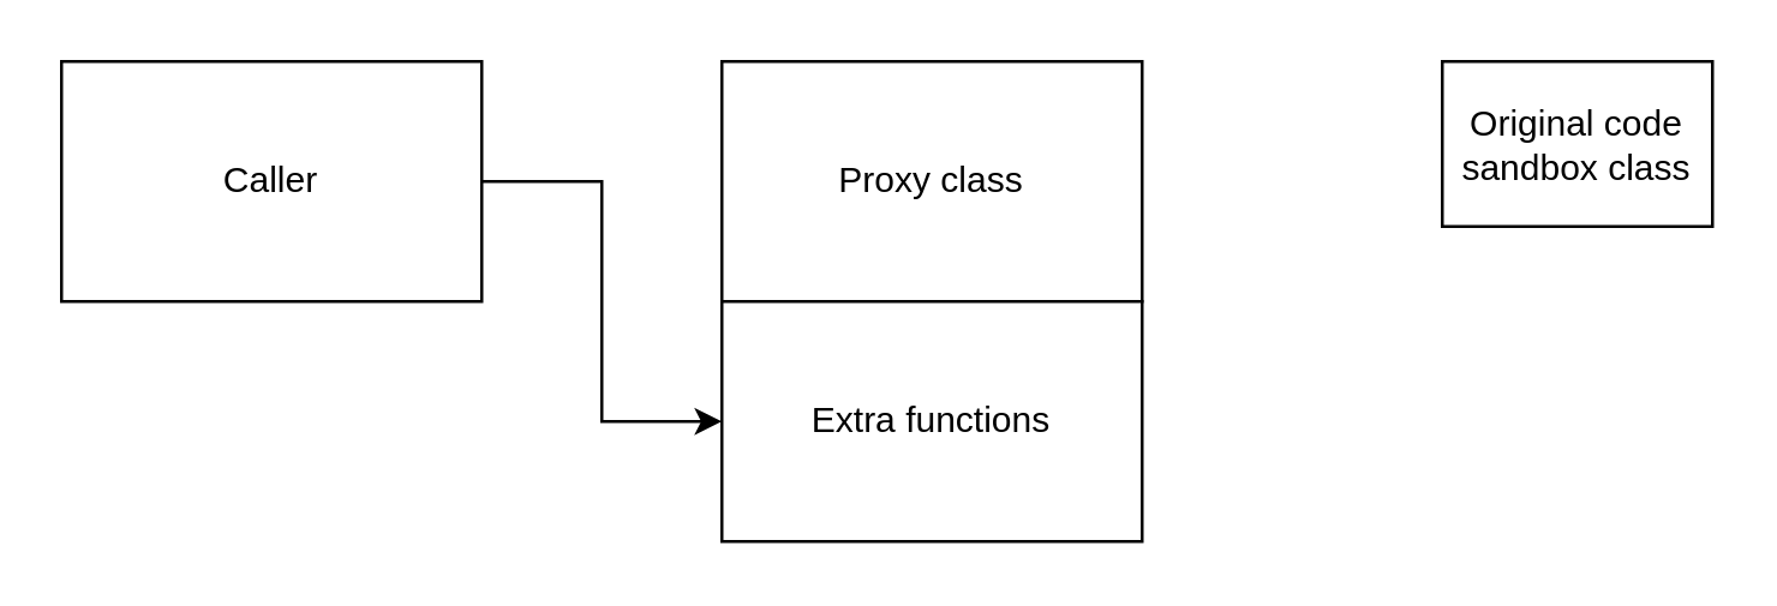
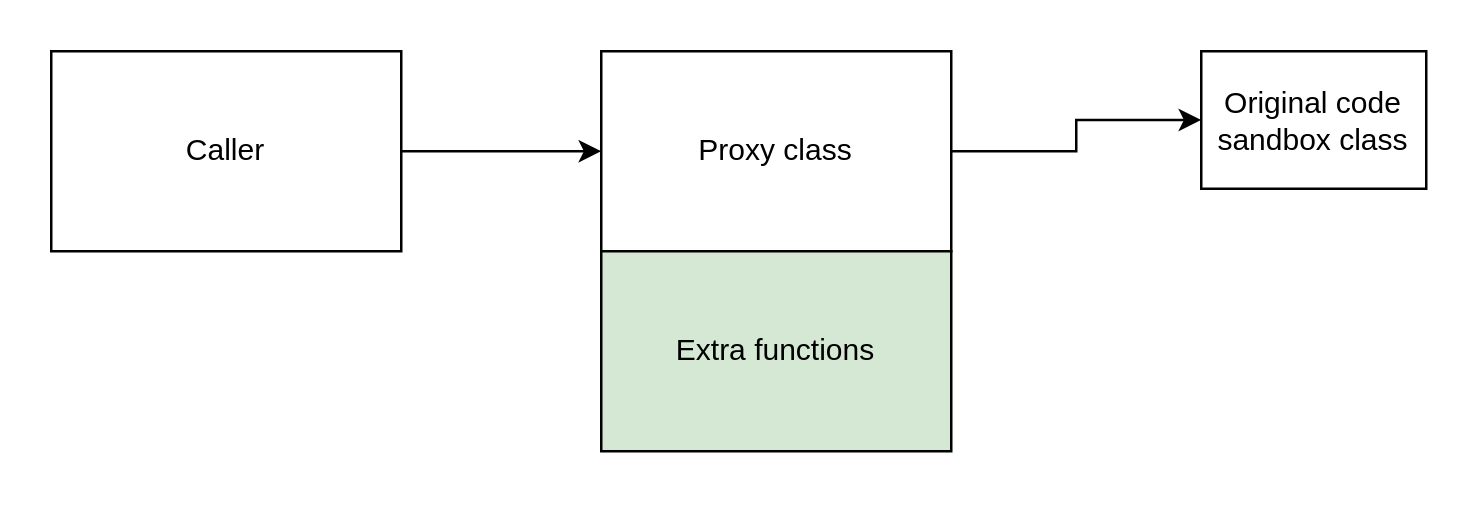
+ <mxCell id="5" style="edgeStyle=orthogonalEdgeStyle;rounded=0;orthogonalLoop=1;jettySize=auto;html=1;" edge="1" parent="1" source="6" target="4"><mxGeometry relative="1" as="geometry" /></mxCell>
- <mxCell id="2" style="edgeStyle=orthogonalEdgeStyle;rounded=0;orthogonalLoop=1;jettySize=auto;html=1;" edge="1" parent="1" source="3" target="7"><mxGeometry relative="1" as="geometry" /></mxCell>
+ <mxCell id="2" style="edgeStyle=orthogonalEdgeStyle;rounded=0;orthogonalLoop=1;jettySize=auto;html=1;" edge="1" parent="1" source="3" target="6"><mxGeometry relative="1" as="geometry" /></mxCell>
- <mxCell id="7" value="Extra functions" style="rounded=0;whiteSpace=wrap;html=1;" vertex="1" parent="1"><mxGeometry x="240" y="100" width="140" height="80" as="geometry" /></mxCell>
+ <mxCell id="7" value="Extra functions" style="rounded=0;whiteSpace=wrap;html=1;fillColor=#d5e8d4;" vertex="1" parent="1"><mxGeometry x="240" y="100" width="140" height="80" as="geometry" /></mxCell>
